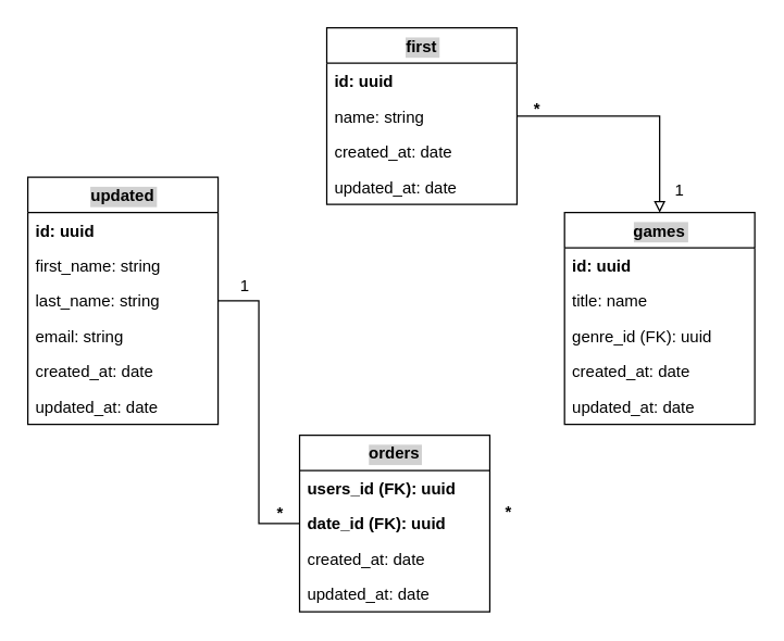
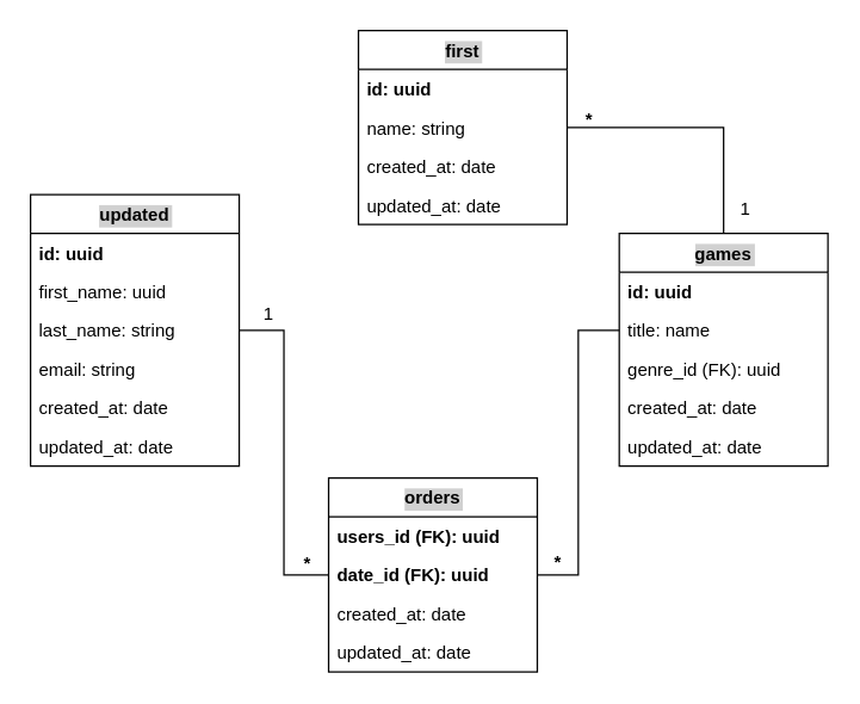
- <mxCell id="15" style="edgeStyle=orthogonalEdgeStyle;rounded=0;orthogonalLoop=1;jettySize=auto;html=1;endArrow=block;endFill=0;" edge="1" parent="1" source="16" target="9"><mxGeometry relative="1" as="geometry" /></mxCell>
+ <mxCell id="15" style="edgeStyle=orthogonalEdgeStyle;rounded=0;orthogonalLoop=1;jettySize=auto;html=1;endArrow=none;endFill=0;" edge="1" parent="1" source="16" target="9"><mxGeometry relative="1" as="geometry" /></mxCell>
- <mxCell id="4" value="first_name: string" style="text;strokeColor=none;fillColor=none;align=left;verticalAlign=top;spacingLeft=4;spacingRight=4;overflow=hidden;rotatable=0;points=[[0,0.5],[1,0.5]];portConstraint=eastwest;" vertex="1" parent="2"><mxGeometry y="52" width="140" height="26" as="geometry" /></mxCell>
+ <mxCell id="4" value="first_name: uuid" style="text;strokeColor=none;fillColor=none;align=left;verticalAlign=top;spacingLeft=4;spacingRight=4;overflow=hidden;rotatable=0;points=[[0,0.5],[1,0.5]];portConstraint=eastwest;" vertex="1" parent="2"><mxGeometry y="52" width="140" height="26" as="geometry" /></mxCell>
+ <mxCell id="27" style="edgeStyle=orthogonalEdgeStyle;rounded=0;orthogonalLoop=1;jettySize=auto;html=1;exitX=0;exitY=0.5;exitDx=0;exitDy=0;entryX=1;entryY=0.5;entryDx=0;entryDy=0;endArrow=none;endFill=0;" edge="1" parent="1" source="11" target="23"><mxGeometry relative="1" as="geometry" /></mxCell>
